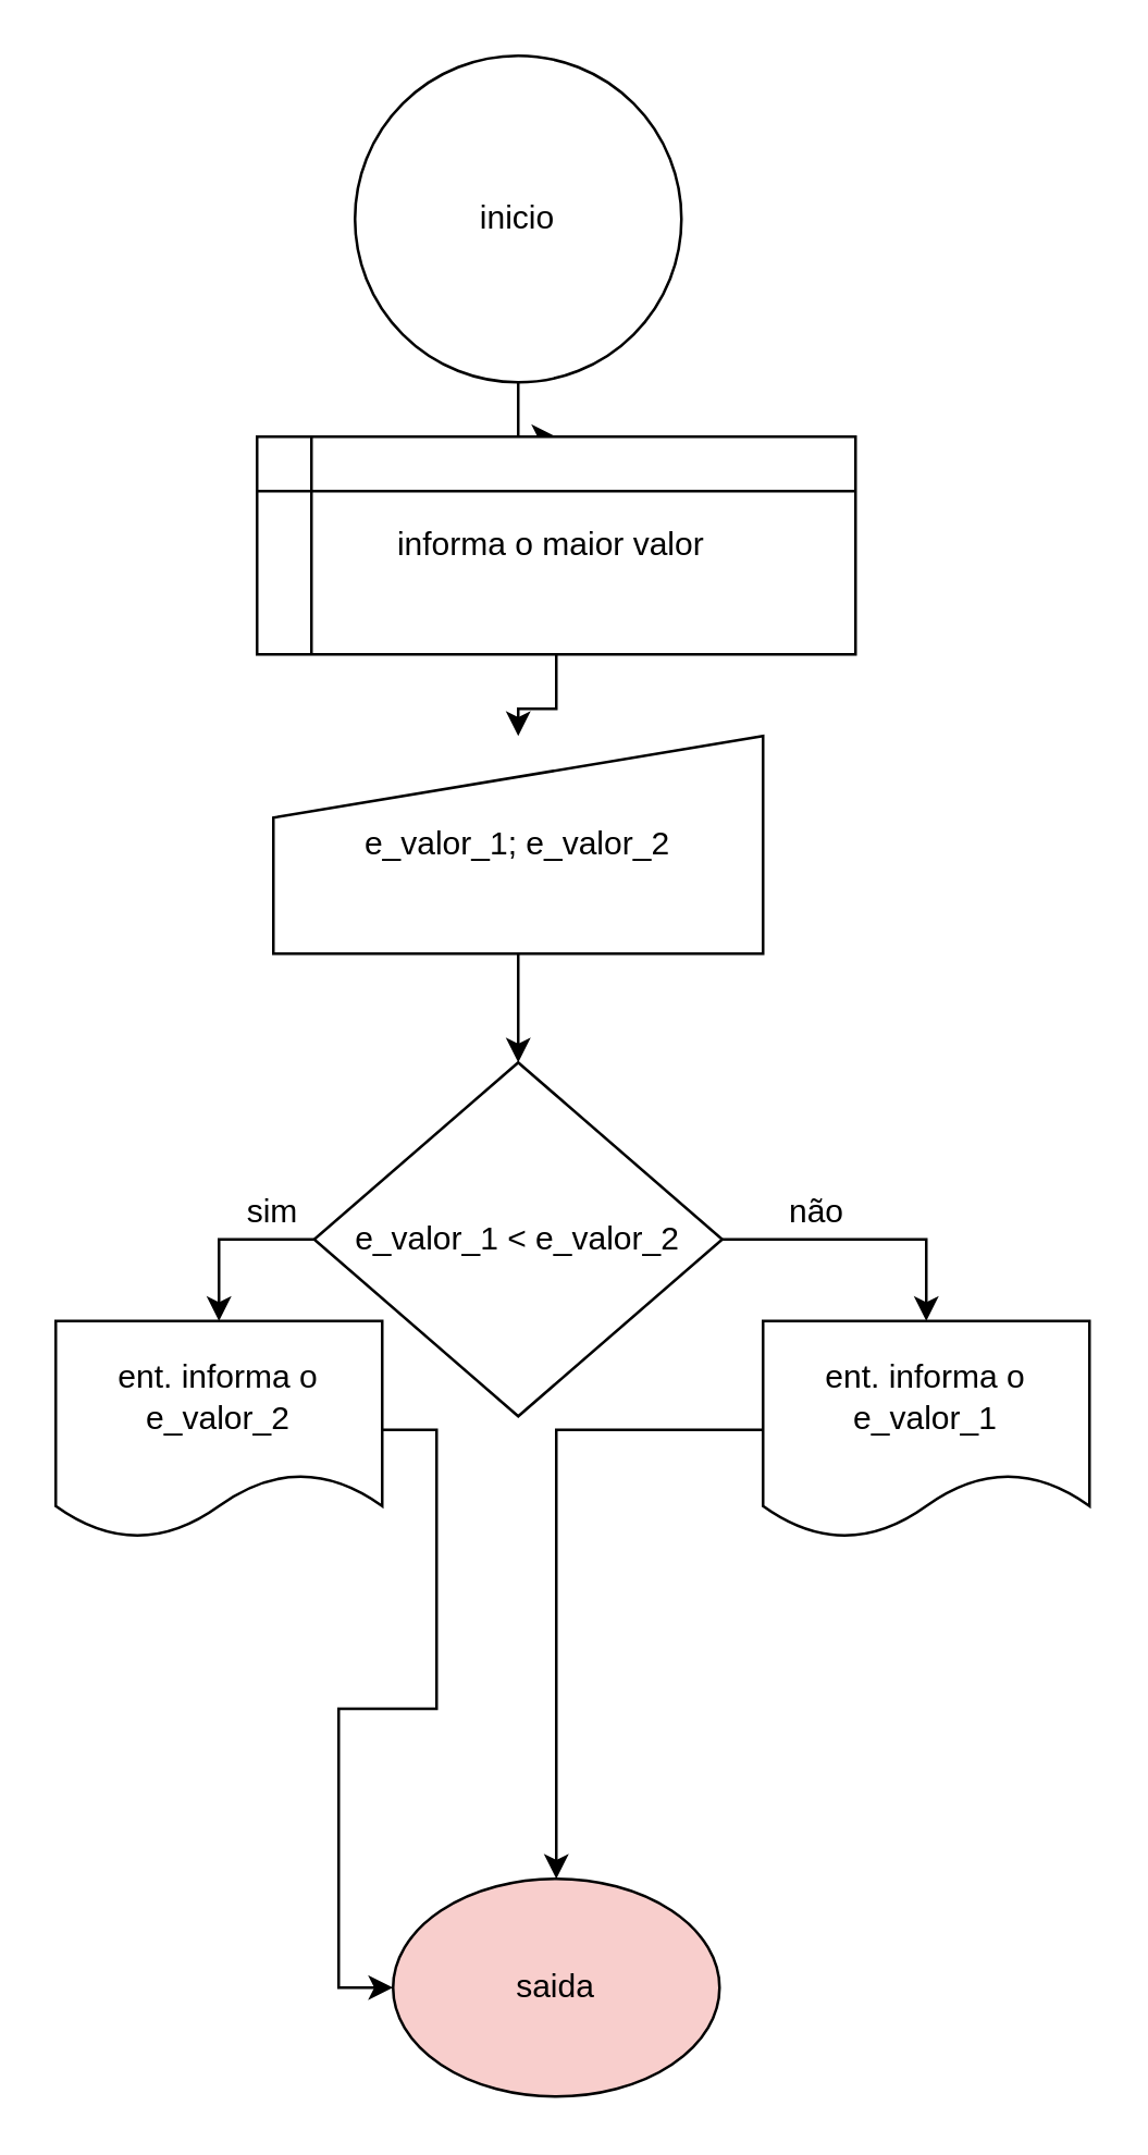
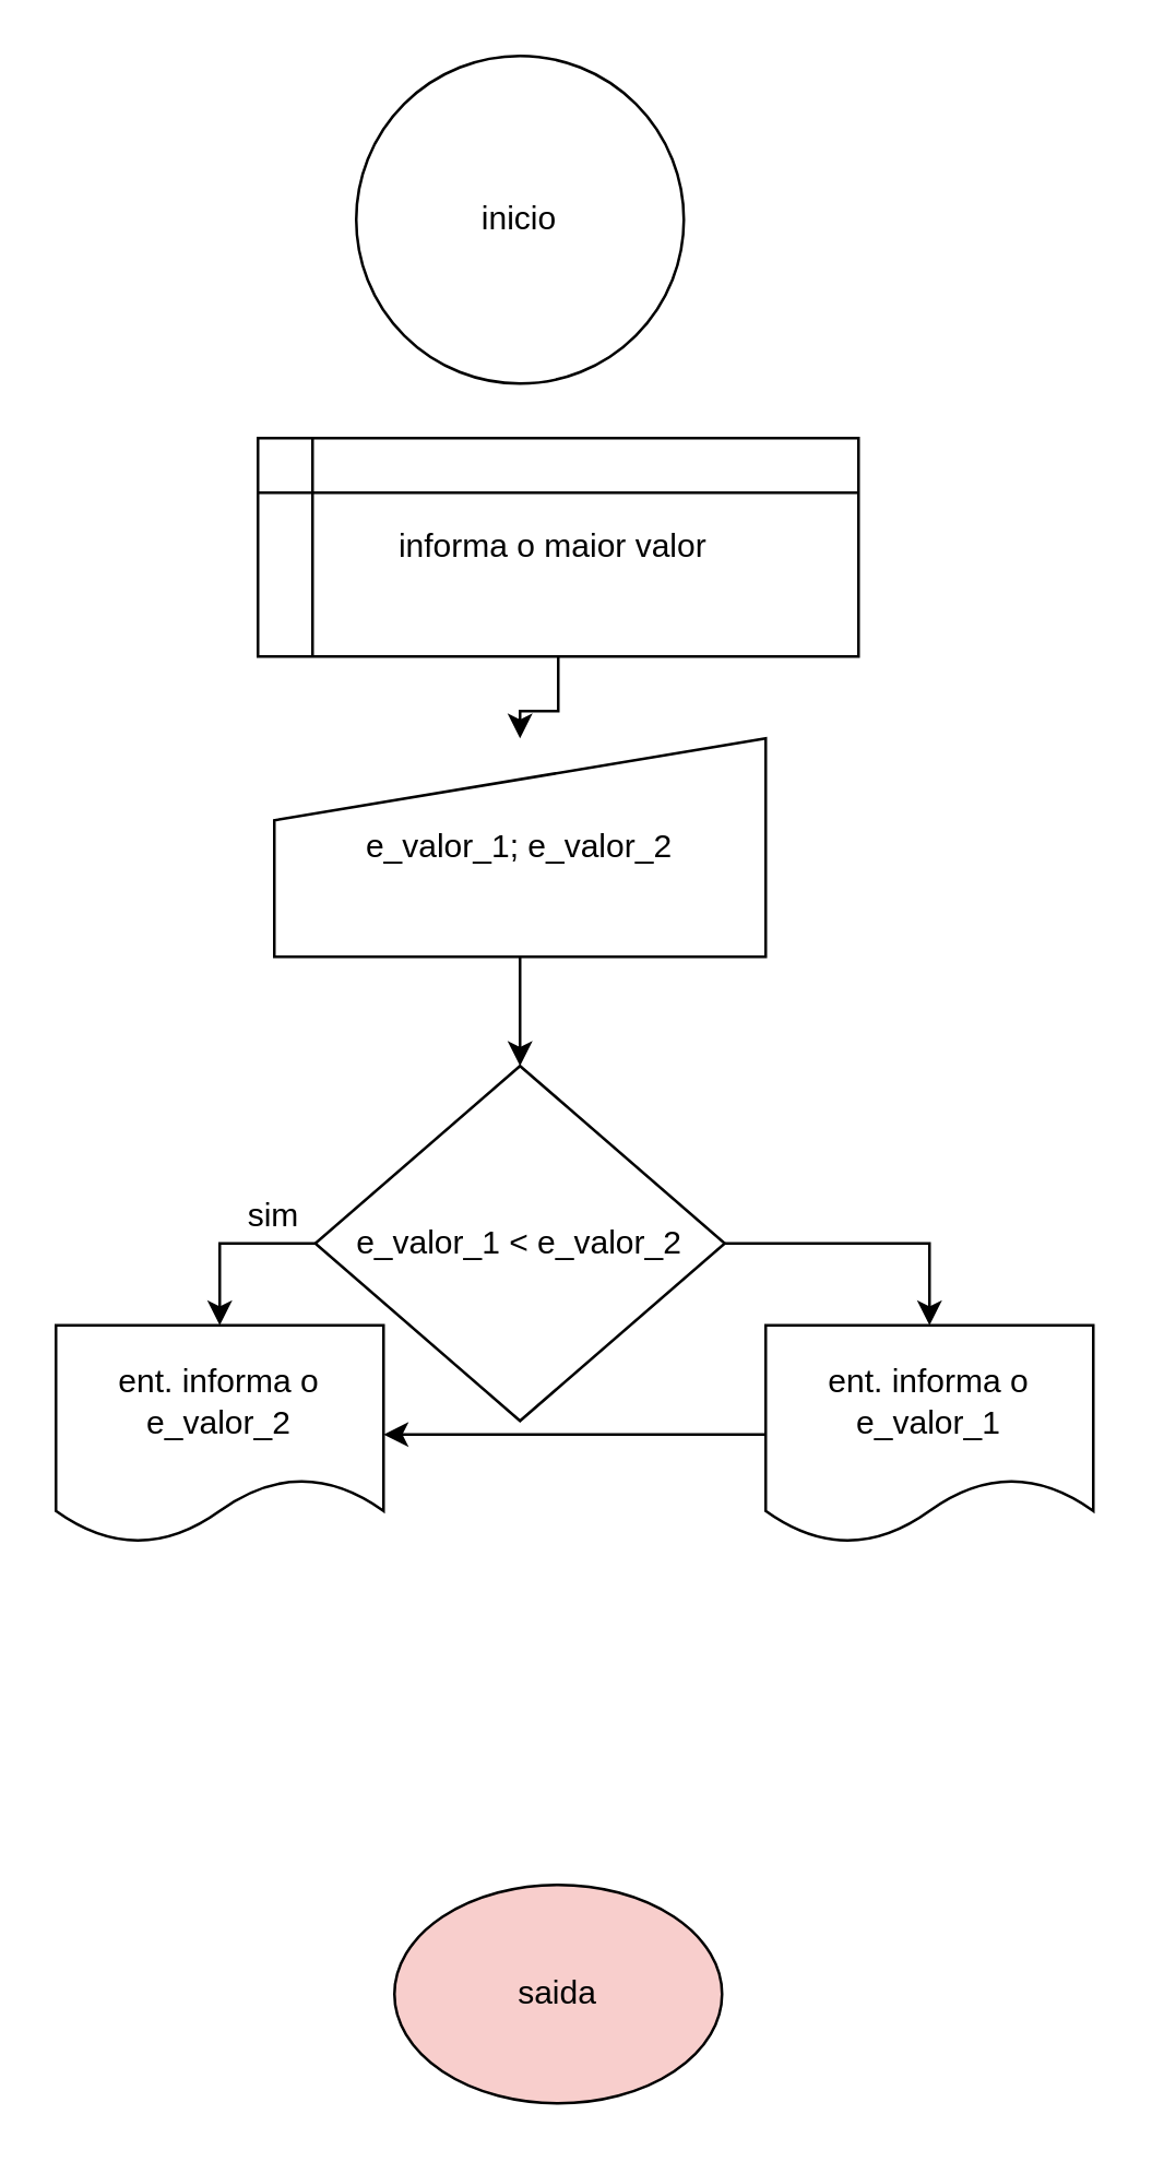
- <mxCell id="2" style="edgeStyle=orthogonalEdgeStyle;rounded=0;orthogonalLoop=1;jettySize=auto;html=1;" edge="1" parent="1" source="3" target="5"><mxGeometry relative="1" as="geometry" /></mxCell>
- <mxCell id="12" value="não" style="text;html=1;strokeColor=none;fillColor=none;align=center;verticalAlign=middle;whiteSpace=wrap;rounded=0;" vertex="1" parent="1"><mxGeometry x="270" y="430" width="60" height="30" as="geometry" /></mxCell>
- <mxCell id="15" style="edgeStyle=orthogonalEdgeStyle;rounded=0;orthogonalLoop=1;jettySize=auto;html=1;" edge="1" parent="1" source="16" target="17"><mxGeometry relative="1" as="geometry" /></mxCell>
+ <mxCell id="15" style="edgeStyle=orthogonalEdgeStyle;rounded=0;orthogonalLoop=1;jettySize=auto;html=1;" edge="1" parent="1" source="16" target="14"><mxGeometry relative="1" as="geometry" /></mxCell>
- <mxCell id="13" style="edgeStyle=orthogonalEdgeStyle;rounded=0;orthogonalLoop=1;jettySize=auto;html=1;entryX=0;entryY=0.5;entryDx=0;entryDy=0;" edge="1" parent="1" source="14" target="17"><mxGeometry relative="1" as="geometry" /></mxCell>
